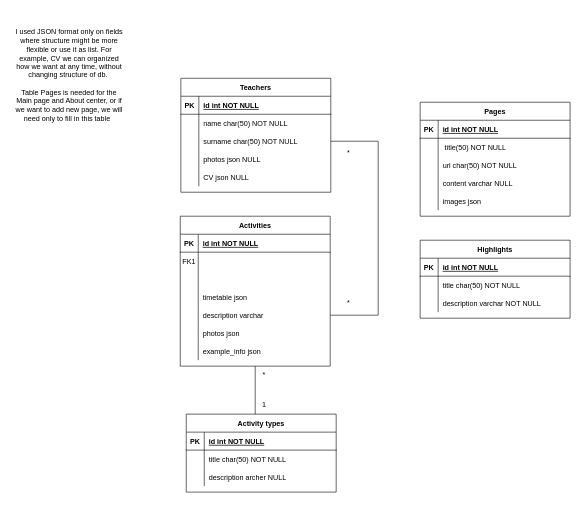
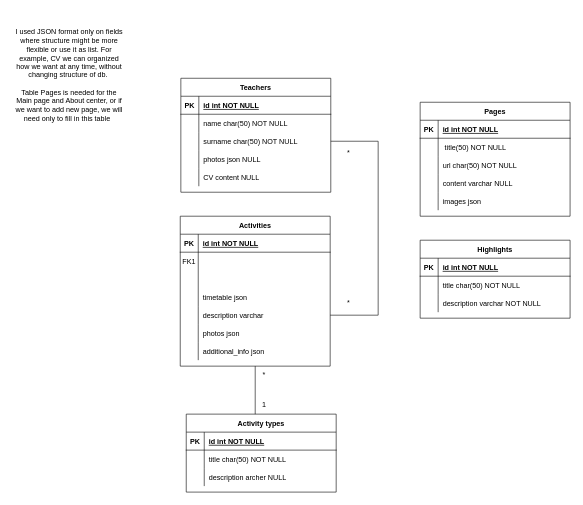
- <mxCell id="47" value="CV json NULL" style="shape=partialRectangle;overflow=hidden;connectable=0;fillColor=none;top=0;left=0;bottom=0;right=0;align=left;spacingLeft=6;" vertex="1" parent="45"><mxGeometry x="30" width="220" height="30" as="geometry"><mxRectangle width="220" height="30" as="alternateBounds" /></mxGeometry></mxCell>
+ <mxCell id="47" value="CV content NULL" style="shape=partialRectangle;overflow=hidden;connectable=0;fillColor=none;top=0;left=0;bottom=0;right=0;align=left;spacingLeft=6;" vertex="1" parent="45"><mxGeometry x="30" width="220" height="30" as="geometry"><mxRectangle width="220" height="30" as="alternateBounds" /></mxGeometry></mxCell>
- <mxCell id="31" value="example_info json" style="shape=partialRectangle;overflow=hidden;connectable=0;fillColor=none;top=0;left=0;bottom=0;right=0;align=left;spacingLeft=6;" vertex="1" parent="29"><mxGeometry x="30" width="220" height="30" as="geometry"><mxRectangle width="220" height="30" as="alternateBounds" /></mxGeometry></mxCell>
+ <mxCell id="31" value="additional_info json" style="shape=partialRectangle;overflow=hidden;connectable=0;fillColor=none;top=0;left=0;bottom=0;right=0;align=left;spacingLeft=6;" vertex="1" parent="29"><mxGeometry x="30" width="220" height="30" as="geometry"><mxRectangle width="220" height="30" as="alternateBounds" /></mxGeometry></mxCell>
